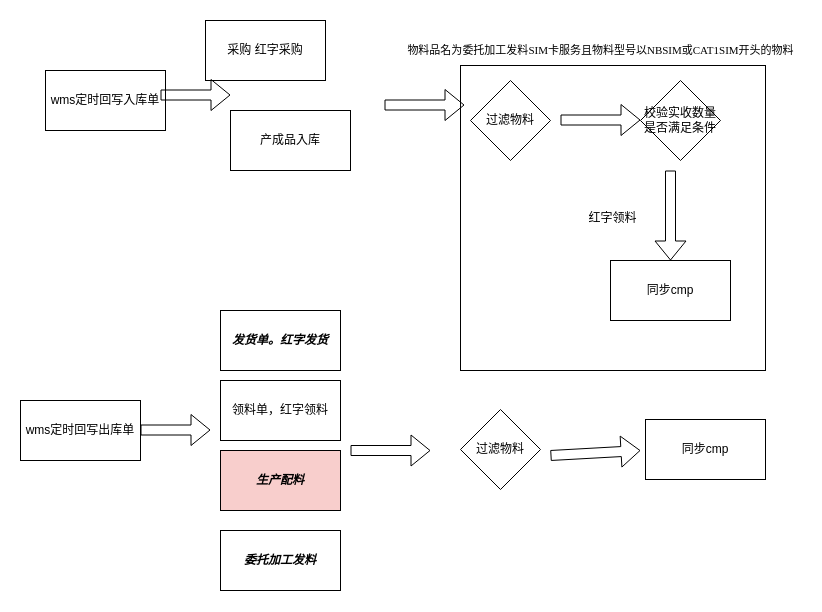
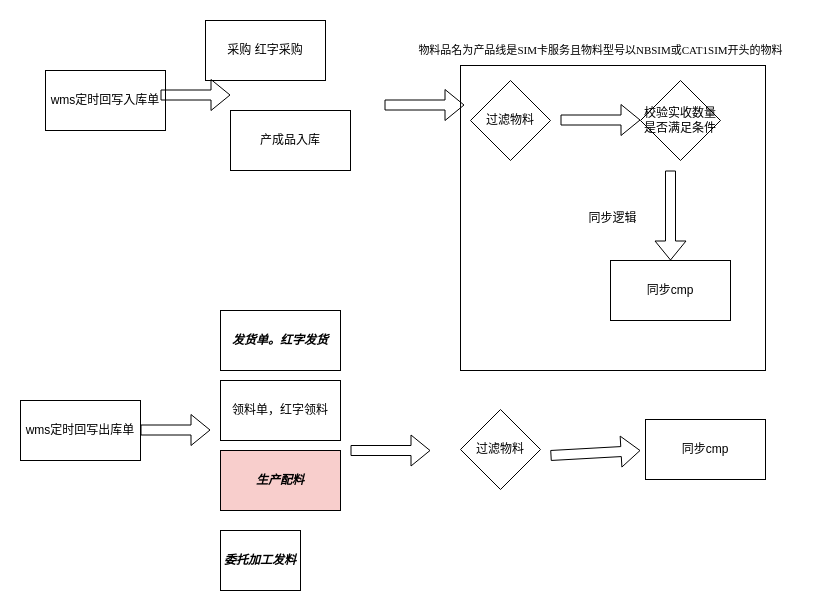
- <mxCell id="7" value="&lt;p style=&quot;font-size: 11px;&quot; class=&quot;MsoNormal&quot;&gt;物料品名为&lt;span style=&quot;font-family: 宋体; font-size: 11px;&quot;&gt;&lt;font style=&quot;font-size: 11px;&quot; face=&quot;宋体&quot;&gt;委托加工发料&lt;/font&gt;SIM卡服务且物料型号以NBSIM或CAT1SIM开头的物料&lt;/span&gt;&lt;/p&gt;" style="text;html=1;align=center;verticalAlign=middle;resizable=0;points=[];autosize=1;strokeColor=none;fillColor=none;" vertex="1" parent="1"><mxGeometry x="400" y="25" width="400" height="50" as="geometry" /></mxCell>
+ <mxCell id="7" value="&lt;p style=&quot;font-size: 11px;&quot; class=&quot;MsoNormal&quot;&gt;物料品名为&lt;span style=&quot;font-family: 宋体; font-size: 11px;&quot;&gt;&lt;font style=&quot;font-size: 11px;&quot; face=&quot;宋体&quot;&gt;产品线是&lt;/font&gt;SIM卡服务且物料型号以NBSIM或CAT1SIM开头的物料&lt;/span&gt;&lt;/p&gt;" style="text;html=1;align=center;verticalAlign=middle;resizable=0;points=[];autosize=1;strokeColor=none;fillColor=none;" vertex="1" parent="1"><mxGeometry x="400" y="25" width="400" height="50" as="geometry" /></mxCell>
- <mxCell id="2" value="红字领料" style="whiteSpace=wrap;html=1;aspect=fixed;" vertex="1" parent="1"><mxGeometry x="460" y="65" width="305" height="305" as="geometry" /></mxCell>
+ <mxCell id="2" value="同步逻辑" style="whiteSpace=wrap;html=1;aspect=fixed;" vertex="1" parent="1"><mxGeometry x="460" y="65" width="305" height="305" as="geometry" /></mxCell>
- <mxCell id="18" value="&lt;h4&gt;&lt;i&gt;委托加工发料&lt;/i&gt;&lt;/h4&gt;" style="rounded=0;whiteSpace=wrap;html=1;" vertex="1" parent="1"><mxGeometry x="220" y="530" width="120" height="60" as="geometry" /></mxCell>
+ <mxCell id="18" value="&lt;h4&gt;&lt;i&gt;委托加工发料&lt;/i&gt;&lt;/h4&gt;" style="rounded=0;whiteSpace=wrap;html=1;" vertex="1" parent="1"><mxGeometry x="220" y="530" width="80" height="60" as="geometry" /></mxCell>
